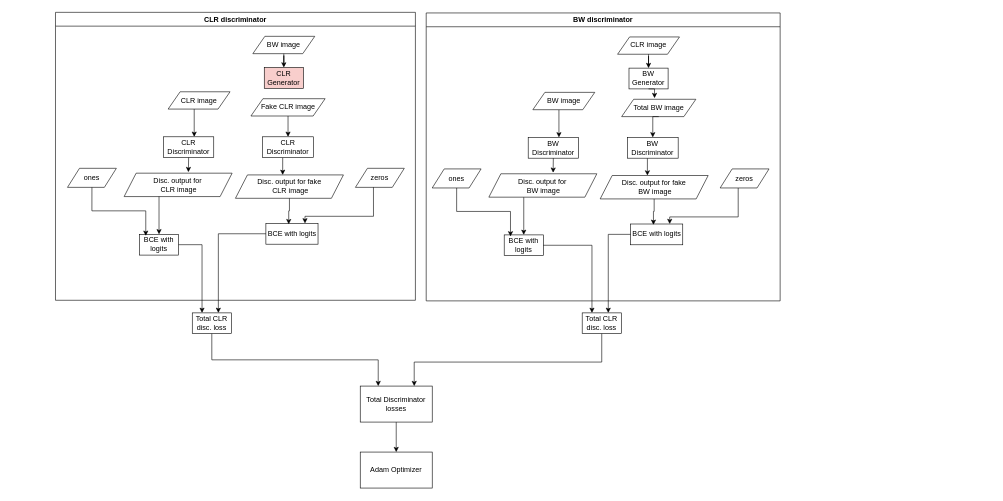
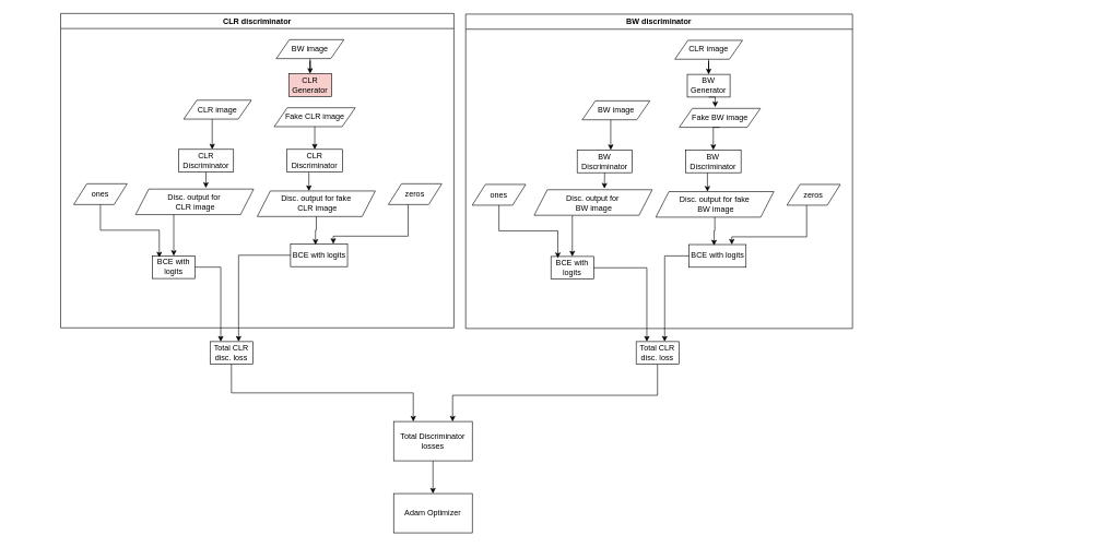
- <mxCell id="18" value="Total BW image" style="shape=parallelogram;perimeter=parallelogramPerimeter;whiteSpace=wrap;html=1;fixedSize=1;container=0;" vertex="1" parent="17"><mxGeometry x="325.8" y="143.94" width="123.7" height="28.87" as="geometry" /></mxCell>
+ <mxCell id="18" value="Fake BW image" style="shape=parallelogram;perimeter=parallelogramPerimeter;whiteSpace=wrap;html=1;fixedSize=1;container=0;" vertex="1" parent="17"><mxGeometry x="325.8" y="143.94" width="123.7" height="28.87" as="geometry" /></mxCell>
